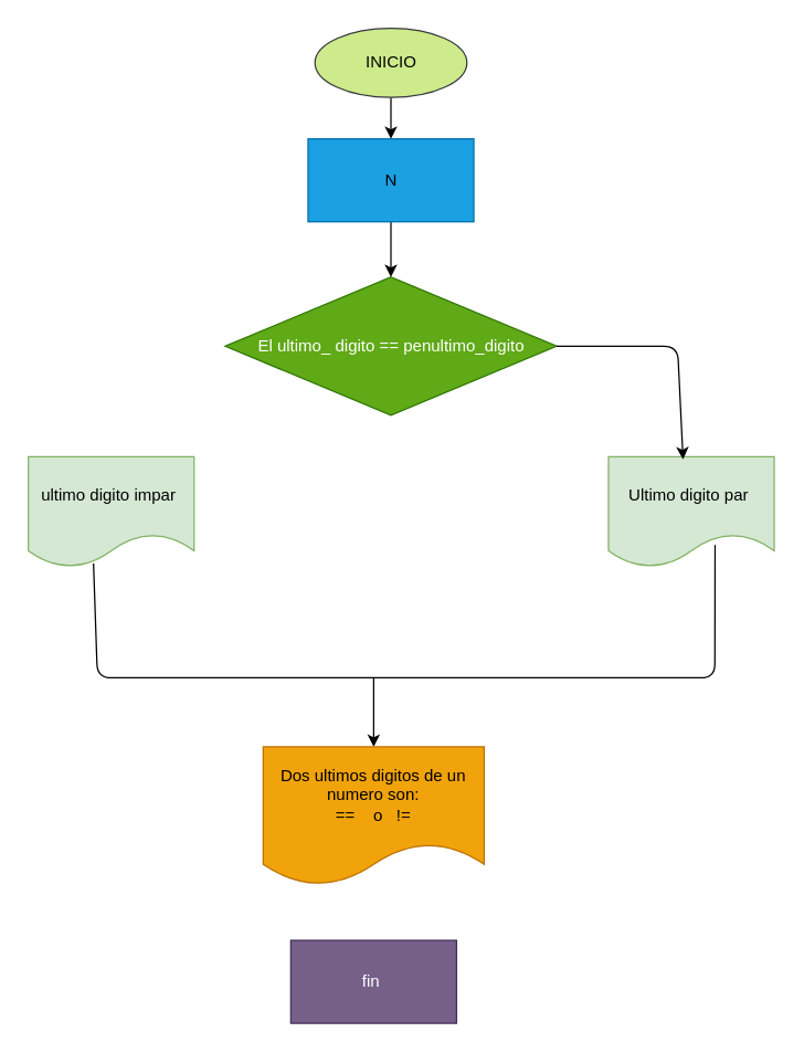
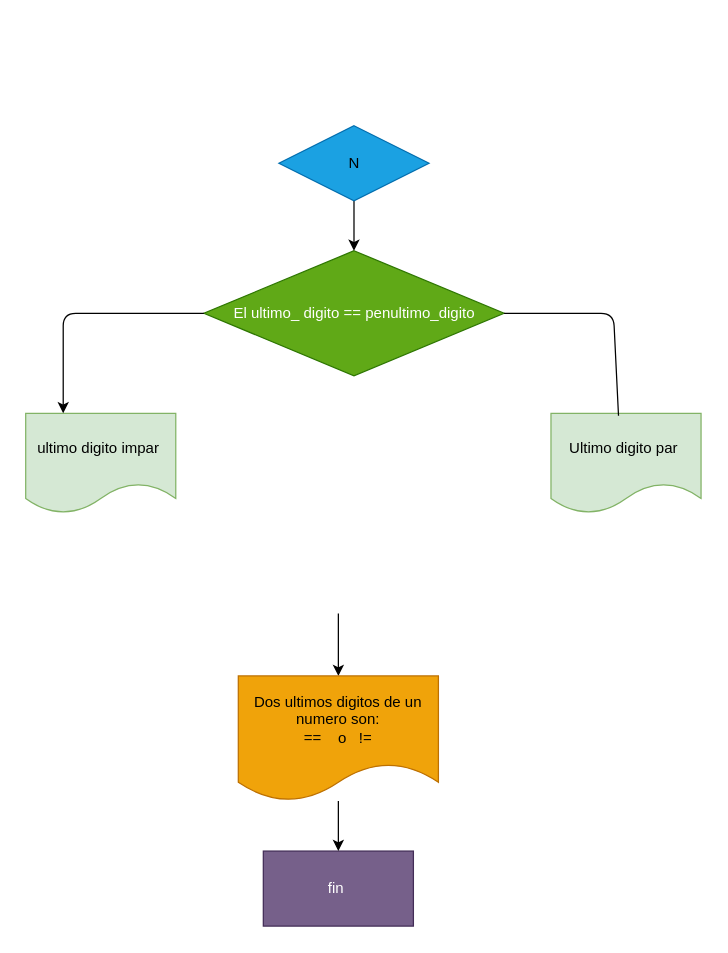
- <mxCell id="3" value="&lt;font color=&quot;#000000&quot;&gt;INICIO&lt;/font&gt;" style="ellipse;whiteSpace=wrap;html=1;fillColor=#cdeb8b;strokeColor=#36393d;" parent="1" vertex="1"><mxGeometry x="227.5" y="20" width="110" height="50" as="geometry" /></mxCell>
- <mxCell id="2" value="" style="edgeStyle=none;html=1;" parent="1" source="3" target="12" edge="1"><mxGeometry relative="1" as="geometry" /></mxCell>
- <mxCell id="12" value="&lt;font color=&quot;#000000&quot;&gt;N&lt;/font&gt;" style="whiteSpace=wrap;html=1;fillColor=#1ba1e2;strokeColor=#006EAF;fontColor=#ffffff;" parent="1" vertex="1"><mxGeometry x="222.5" y="100" width="120" height="60" as="geometry" /></mxCell>
+ <mxCell id="12" value="&lt;font color=&quot;#000000&quot;&gt;N&lt;/font&gt;" style="rhombus;whiteSpace=wrap;html=1;fillColor=#1ba1e2;strokeColor=#006EAF;fontColor=#ffffff;" parent="1" vertex="1"><mxGeometry x="222.5" y="100" width="120" height="60" as="geometry" /></mxCell>
+ <mxCell id="13" value="" style="endArrow=classic;html=1;entryX=0.25;entryY=0;entryDx=0;entryDy=0;exitX=0;exitY=0.5;exitDx=0;exitDy=0;" parent="1" source="6" target="8" edge="1"><mxGeometry width="50" height="50" relative="1" as="geometry"><mxPoint x="340" y="280" as="sourcePoint" /><mxPoint x="50" y="320" as="targetPoint" /><Array as="points"><mxPoint x="50" y="250" /></Array></mxGeometry></mxCell>
- <mxCell id="7" value="" style="endArrow=classic;html=1;exitX=1;exitY=0.5;exitDx=0;exitDy=0;entryX=0.45;entryY=0.025;entryDx=0;entryDy=0;entryPerimeter=0;" parent="1" source="6" target="4" edge="1"><mxGeometry width="50" height="50" relative="1" as="geometry"><mxPoint x="260" y="530" as="sourcePoint" /><mxPoint x="310" y="480" as="targetPoint" /><Array as="points"><mxPoint x="450" y="250" /><mxPoint x="490" y="250" /></Array></mxGeometry></mxCell>
+ <mxCell id="7" value="" style="endArrow=none;html=1;exitX=1;exitY=0.5;exitDx=0;exitDy=0;entryX=0.45;entryY=0.025;entryDx=0;entryDy=0;entryPerimeter=0;" parent="1" source="6" target="4" edge="1"><mxGeometry width="50" height="50" relative="1" as="geometry"><mxPoint x="260" y="530" as="sourcePoint" /><mxPoint x="310" y="480" as="targetPoint" /><Array as="points"><mxPoint x="450" y="250" /><mxPoint x="490" y="250" /></Array></mxGeometry></mxCell>
- <mxCell id="9" value="" style="endArrow=none;html=1;exitX=0.643;exitY=0.799;exitDx=0;exitDy=0;exitPerimeter=0;entryX=0.393;entryY=0.965;entryDx=0;entryDy=0;entryPerimeter=0;" parent="1" source="4" target="8" edge="1"><mxGeometry width="50" height="50" relative="1" as="geometry"><mxPoint x="220" y="670" as="sourcePoint" /><mxPoint x="100" y="553" as="targetPoint" /><Array as="points"><mxPoint x="517" y="490" /><mxPoint x="270" y="490" /><mxPoint x="70" y="490" /></Array></mxGeometry></mxCell>
+ <mxCell id="14" value="" style="edgeStyle=none;html=1;" parent="1" source="15" target="5" edge="1"><mxGeometry relative="1" as="geometry" /></mxCell>
